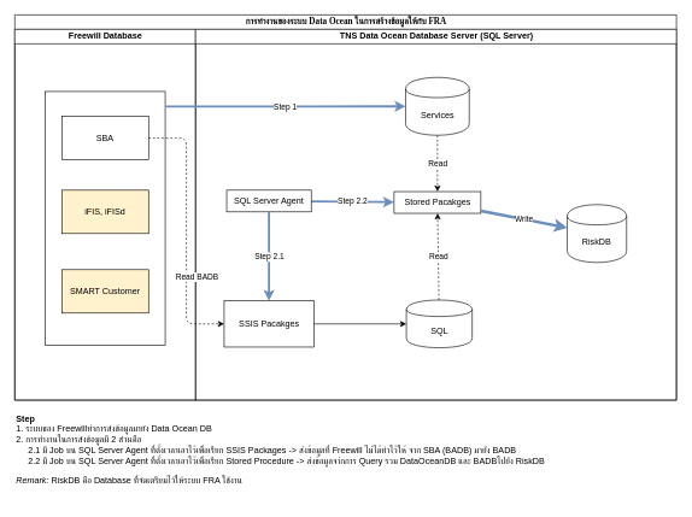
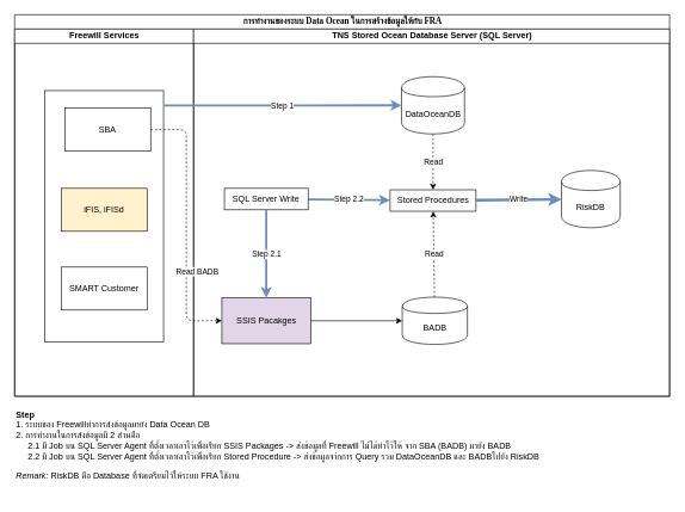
- <mxCell id="3" value="Freewill Database" style="swimlane;html=1;startSize=20;" parent="2" vertex="1"><mxGeometry y="20" width="250" height="513" as="geometry" /></mxCell>
+ <mxCell id="3" value="Freewill Services" style="swimlane;html=1;startSize=20;" parent="2" vertex="1"><mxGeometry y="20" width="250" height="513" as="geometry" /></mxCell>
- <mxCell id="8" value="TNS Data Ocean Database Server (SQL Server)" style="swimlane;html=1;startSize=20;" parent="2" vertex="1"><mxGeometry x="250" y="20" width="665" height="513" as="geometry" /></mxCell>
+ <mxCell id="8" value="TNS Stored Ocean Database Server (SQL Server)" style="swimlane;html=1;startSize=20;" parent="2" vertex="1"><mxGeometry x="250" y="20" width="665" height="513" as="geometry" /></mxCell>
- <mxCell id="10" value="Services" style="shape=cylinder;whiteSpace=wrap;html=1;boundedLbl=1;backgroundOutline=1;" parent="8" vertex="1"><mxGeometry x="290.5" y="66.5" width="88" height="80" as="geometry" /></mxCell>
+ <mxCell id="10" value="DataOceanDB" style="shape=cylinder;whiteSpace=wrap;html=1;boundedLbl=1;backgroundOutline=1;" parent="8" vertex="1"><mxGeometry x="290.5" y="66.5" width="88" height="80" as="geometry" /></mxCell>
- <mxCell id="5" value="SBA" style="rounded=0;whiteSpace=wrap;html=1;" parent="3" vertex="1"><mxGeometry x="65" y="120.5" width="120" height="60" as="geometry" /></mxCell>
+ <mxCell id="5" value="SBA" style="rounded=0;whiteSpace=wrap;html=1;" parent="3" vertex="1"><mxGeometry x="70" y="110.5" width="120" height="60" as="geometry" /></mxCell>
- <mxCell id="19" value="SQL Server Agent" style="rounded=0;whiteSpace=wrap;html=1;" parent="8" vertex="1"><mxGeometry x="43" y="222.5" width="117" height="30" as="geometry" /></mxCell>
+ <mxCell id="19" value="SQL Server Write" style="rounded=0;whiteSpace=wrap;html=1;" parent="8" vertex="1"><mxGeometry x="43" y="222.5" width="117" height="30" as="geometry" /></mxCell>
- <mxCell id="14" value="Stored Pacakges" style="rounded=0;whiteSpace=wrap;html=1;" parent="8" vertex="1"><mxGeometry x="274.5" y="224.5" width="120" height="30" as="geometry" /></mxCell>
+ <mxCell id="14" value="Stored Procedures" style="rounded=0;whiteSpace=wrap;html=1;" parent="8" vertex="1"><mxGeometry x="274.5" y="224.5" width="120" height="30" as="geometry" /></mxCell>
- <mxCell id="16" value="RiskDB" style="shape=cylinder;whiteSpace=wrap;html=1;boundedLbl=1;backgroundOutline=1;" parent="8" vertex="1"><mxGeometry x="514" y="242.5" width="82" height="80" as="geometry" /></mxCell>
+ <mxCell id="16" value="RiskDB" style="shape=cylinder;whiteSpace=wrap;html=1;boundedLbl=1;backgroundOutline=1;" parent="8" vertex="1"><mxGeometry x="514" y="197.5" width="82" height="80" as="geometry" /></mxCell>
- <mxCell id="7" value="SMART Customer" style="rounded=0;whiteSpace=wrap;html=1;fillColor=#fff2cc;" parent="3" vertex="1"><mxGeometry x="65" y="332.5" width="120" height="60" as="geometry" /></mxCell>
+ <mxCell id="7" value="SMART Customer" style="rounded=0;whiteSpace=wrap;html=1;" parent="3" vertex="1"><mxGeometry x="65" y="332.5" width="120" height="60" as="geometry" /></mxCell>
- <mxCell id="15" value="SSIS Pacakges" style="rounded=0;whiteSpace=wrap;html=1;" parent="8" vertex="1"><mxGeometry x="39.5" y="375.5" width="124" height="64" as="geometry" /></mxCell>
+ <mxCell id="15" value="SSIS Pacakges" style="rounded=0;whiteSpace=wrap;html=1;fillColor=#e1d5e7;" parent="8" vertex="1"><mxGeometry x="39.5" y="375.5" width="124" height="64" as="geometry" /></mxCell>
- <mxCell id="12" value="SQL" style="shape=cylinder;whiteSpace=wrap;html=1;boundedLbl=1;backgroundOutline=1;" parent="8" vertex="1"><mxGeometry x="291.5" y="374.5" width="91" height="66" as="geometry" /></mxCell>
+ <mxCell id="12" value="BADB" style="shape=cylinder;whiteSpace=wrap;html=1;boundedLbl=1;backgroundOutline=1;" parent="8" vertex="1"><mxGeometry x="291.5" y="374.5" width="91" height="66" as="geometry" /></mxCell>
